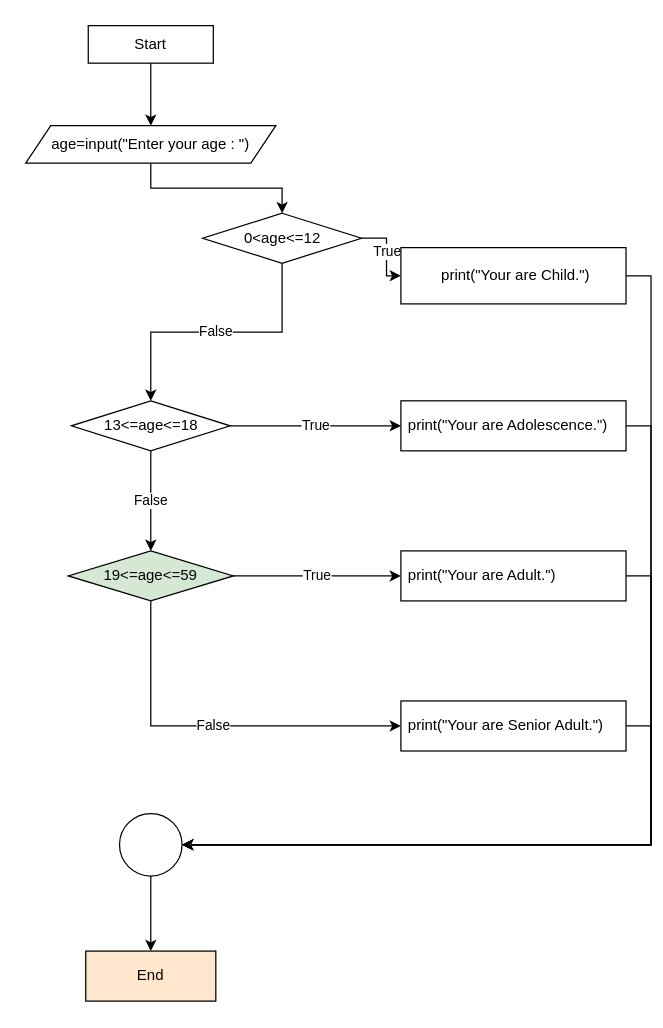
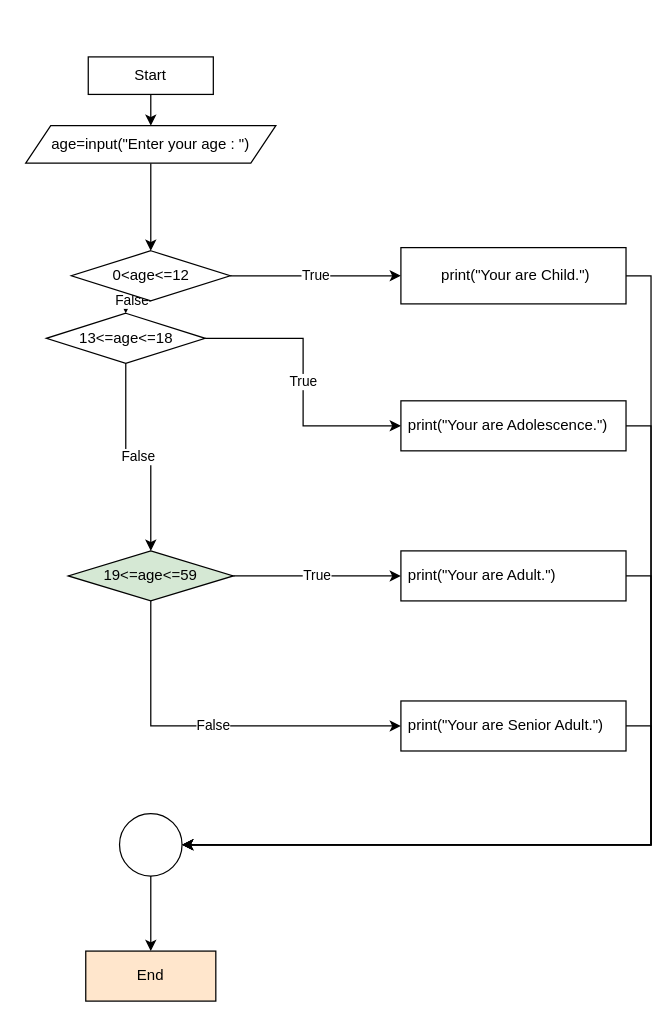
- <mxCell id="3" value="&lt;div&gt;Start&lt;/div&gt;" style="rounded=0;whiteSpace=wrap;html=1;" vertex="1" parent="1"><mxGeometry x="70" y="20" width="100" height="30" as="geometry" /></mxCell>
+ <mxCell id="3" value="&lt;div&gt;Start&lt;/div&gt;" style="rounded=0;whiteSpace=wrap;html=1;" vertex="1" parent="1"><mxGeometry x="70" y="45" width="100" height="30" as="geometry" /></mxCell>
- <mxCell id="10" value="0&amp;lt;age&amp;lt;=12" style="rhombus;whiteSpace=wrap;html=1;" vertex="1" parent="1"><mxGeometry x="161.5" y="170" width="127" height="40" as="geometry" /></mxCell>
+ <mxCell id="10" value="0&amp;lt;age&amp;lt;=12" style="rhombus;whiteSpace=wrap;html=1;" vertex="1" parent="1"><mxGeometry x="56.5" y="200" width="127" height="40" as="geometry" /></mxCell>
- <mxCell id="18" value="13&amp;lt;=age&amp;lt;=18" style="rhombus;whiteSpace=wrap;html=1;" vertex="1" parent="1"><mxGeometry x="56.5" y="320" width="127" height="40" as="geometry" /></mxCell>
+ <mxCell id="18" value="13&amp;lt;=age&amp;lt;=18" style="rhombus;whiteSpace=wrap;html=1;" vertex="1" parent="1"><mxGeometry x="36.5" y="250" width="127" height="40" as="geometry" /></mxCell>
